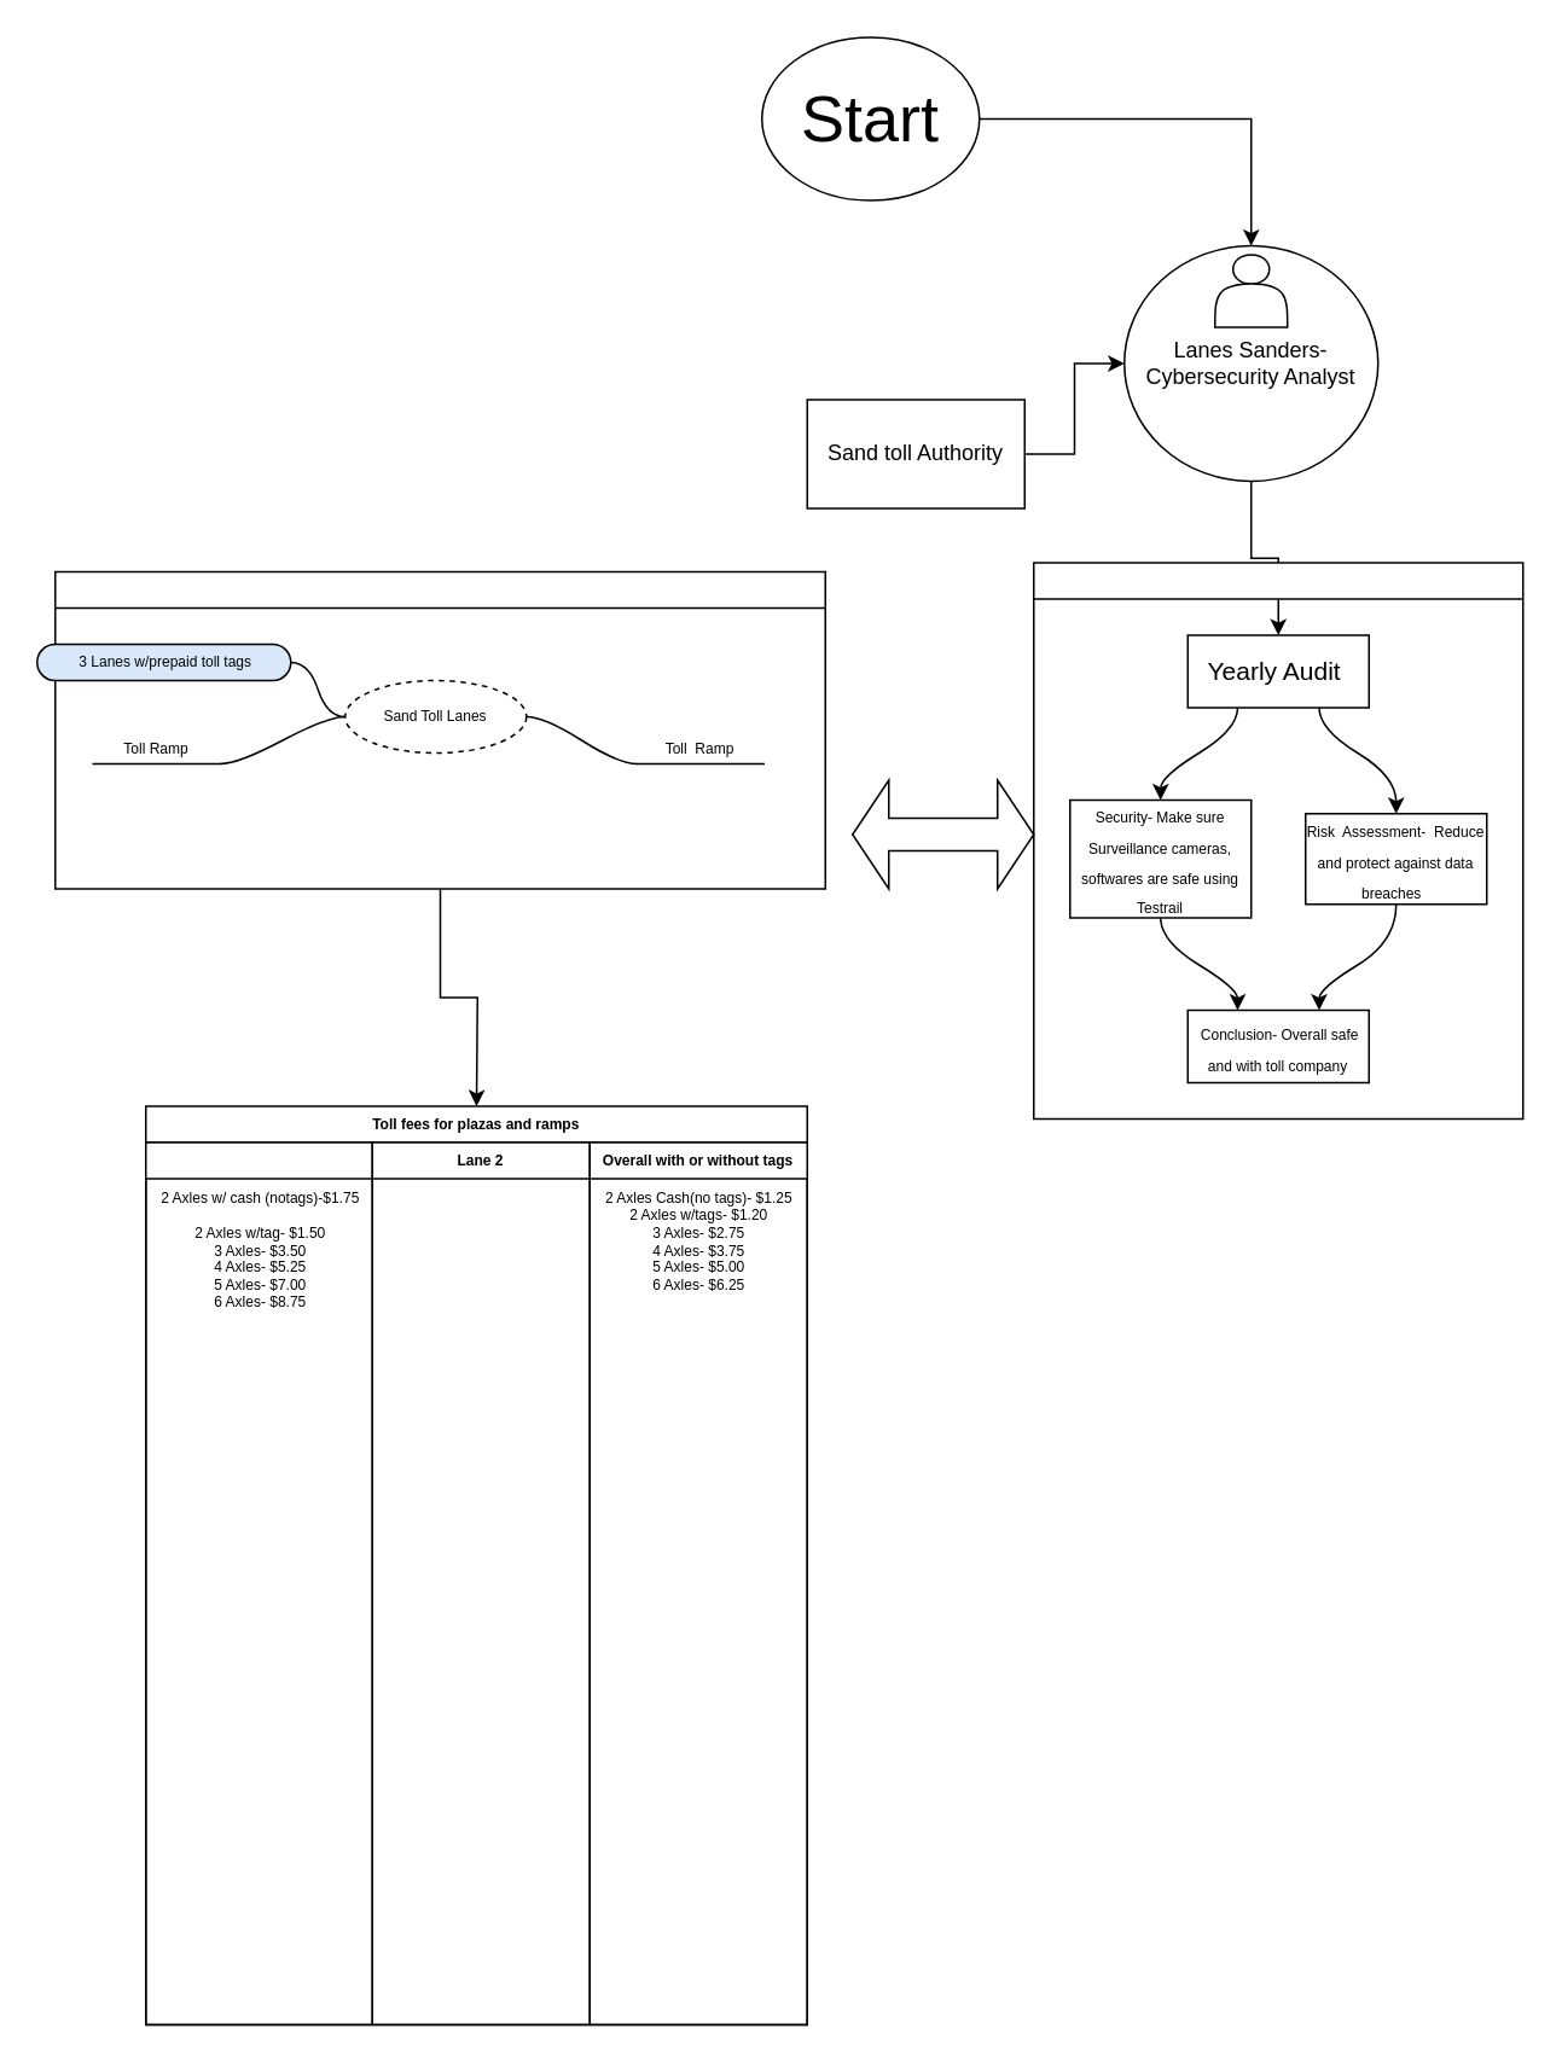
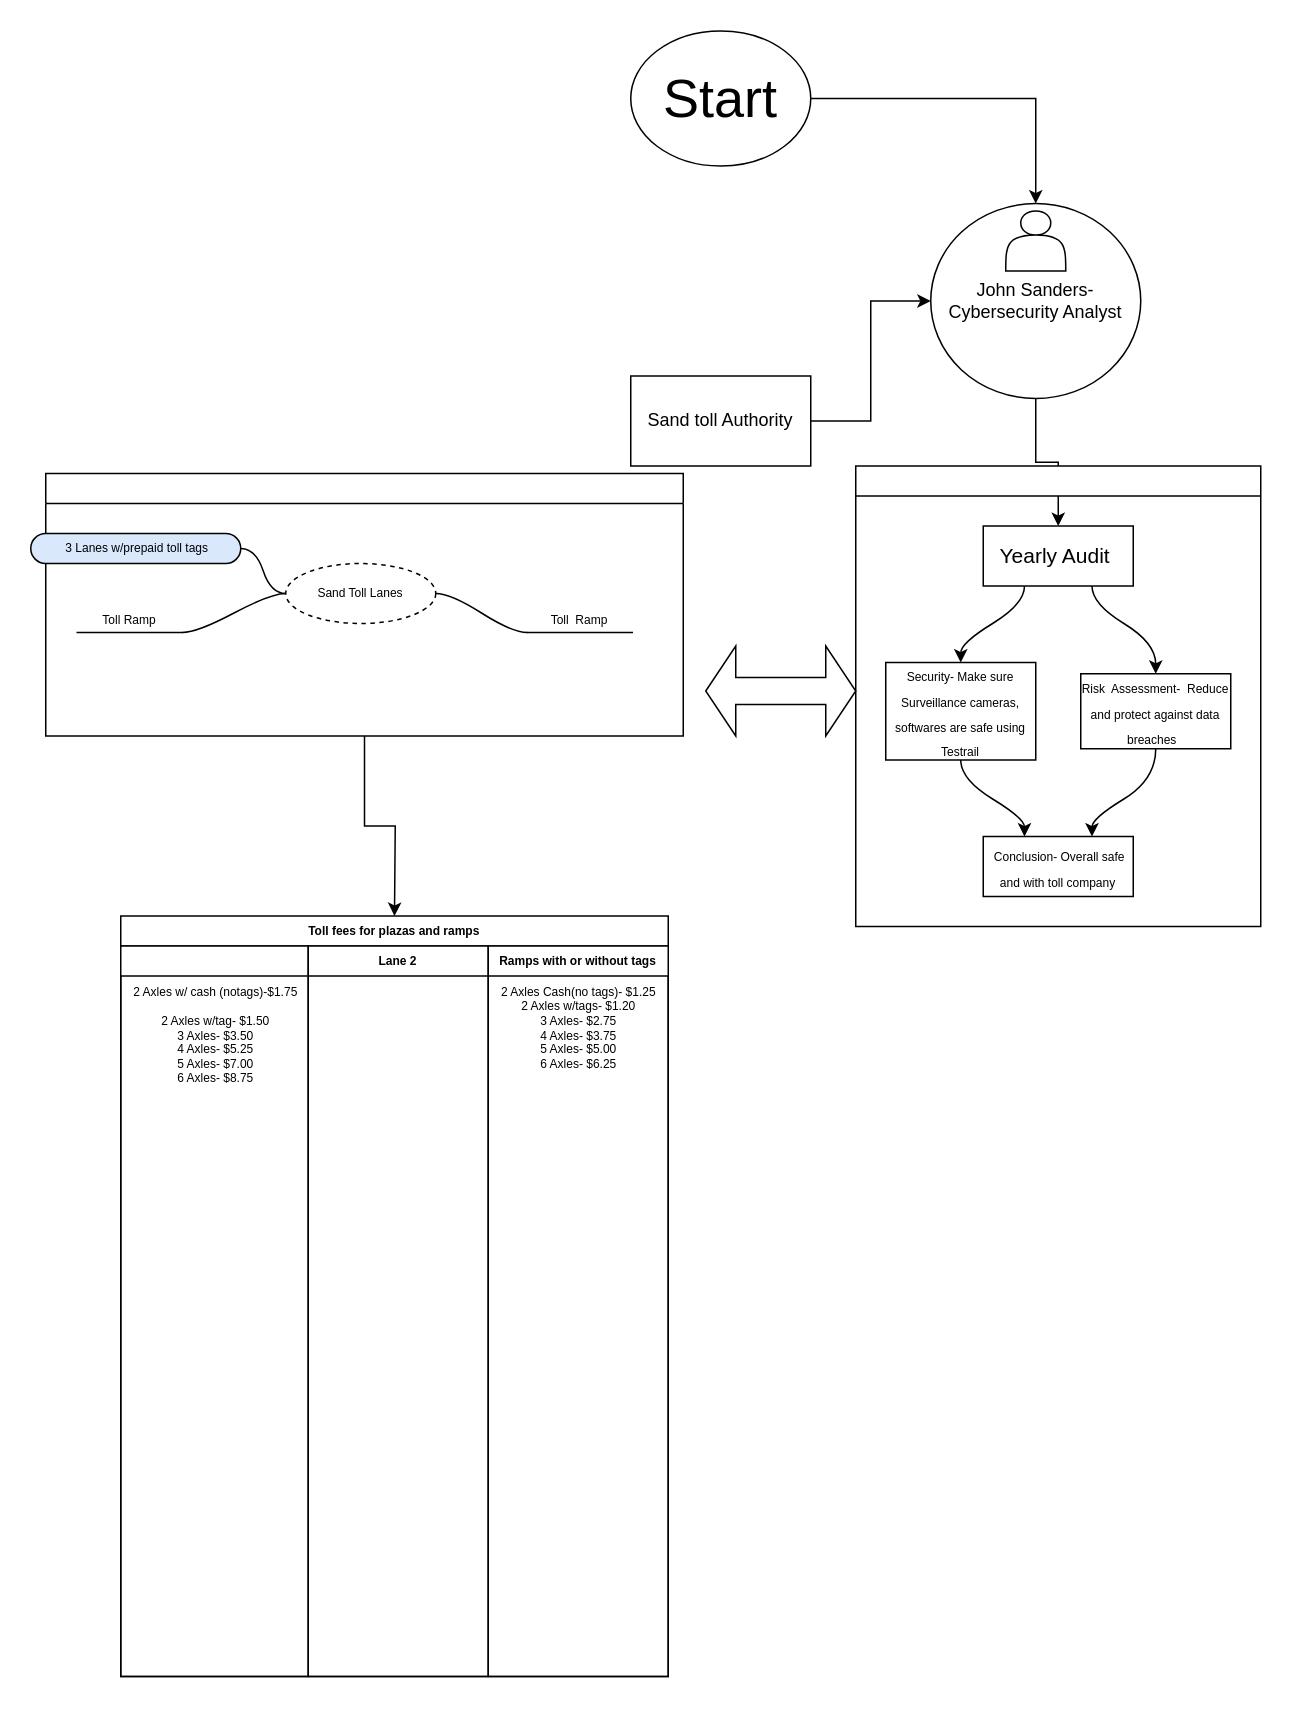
- <mxCell id="7" value="Lanes Sanders-Cybersecurity Analyst" style="ellipse;whiteSpace=wrap;html=1;" vertex="1" parent="1"><mxGeometry x="620" y="135" width="140" height="130" as="geometry" /></mxCell>
+ <mxCell id="7" value="John Sanders-Cybersecurity Analyst" style="ellipse;whiteSpace=wrap;html=1;" vertex="1" parent="1"><mxGeometry x="620" y="135" width="140" height="130" as="geometry" /></mxCell>
- <mxCell id="5" value="Sand toll Authority" style="whiteSpace=wrap;html=1;" vertex="1" parent="1"><mxGeometry x="445" y="220" width="120" height="60" as="geometry" /></mxCell>
+ <mxCell id="5" value="Sand toll Authority" style="whiteSpace=wrap;html=1;" vertex="1" parent="1"><mxGeometry x="420" y="250" width="120" height="60" as="geometry" /></mxCell>
- <mxCell id="32" value="Overall with or without tags" style="swimlane;startSize=20;fontSize=8;" vertex="1" parent="28"><mxGeometry x="245" y="20" width="120" height="487" as="geometry" /></mxCell>
+ <mxCell id="32" value="Ramps with or without tags" style="swimlane;startSize=20;fontSize=8;" vertex="1" parent="28"><mxGeometry x="245" y="20" width="120" height="487" as="geometry" /></mxCell>
